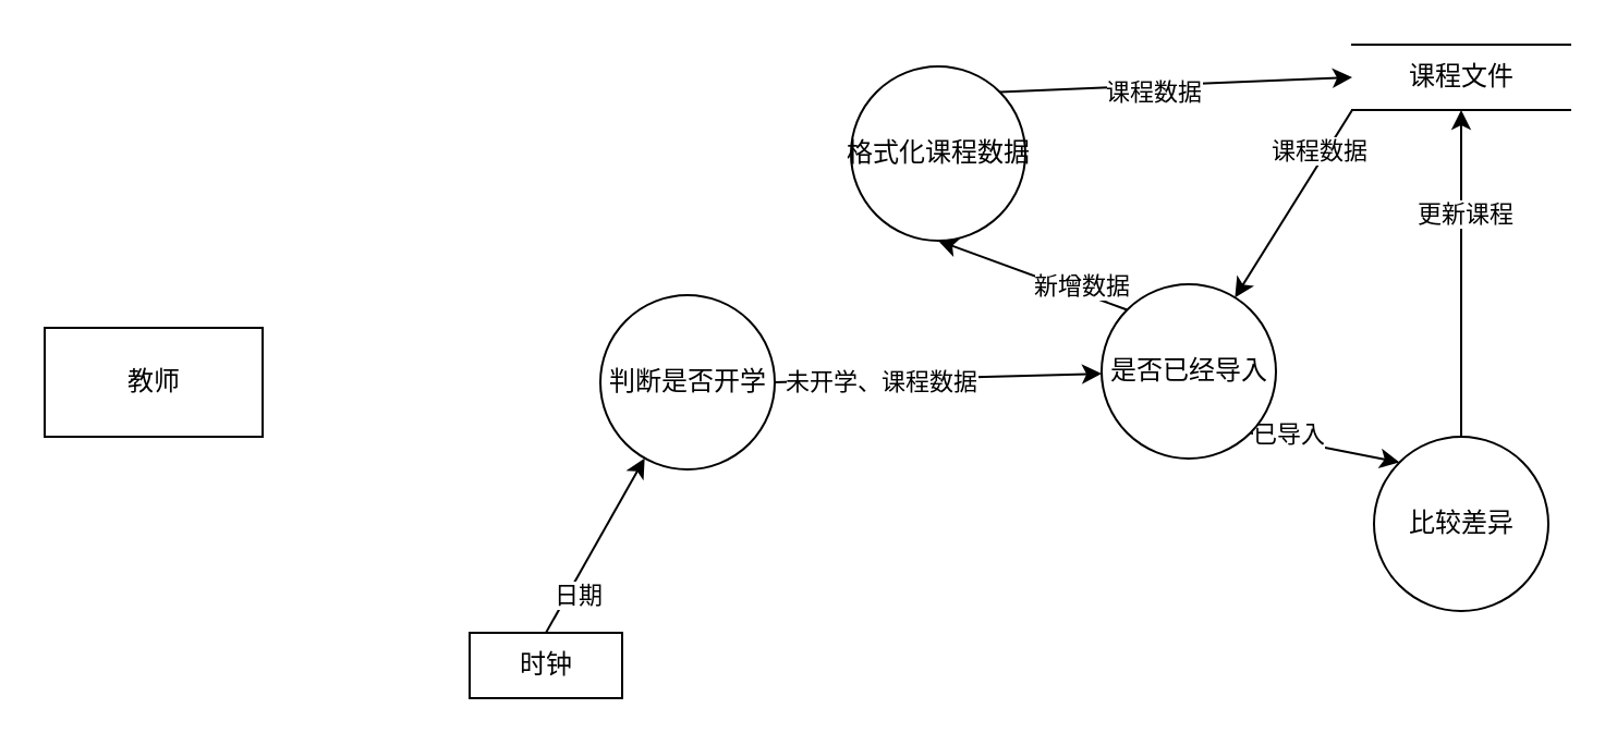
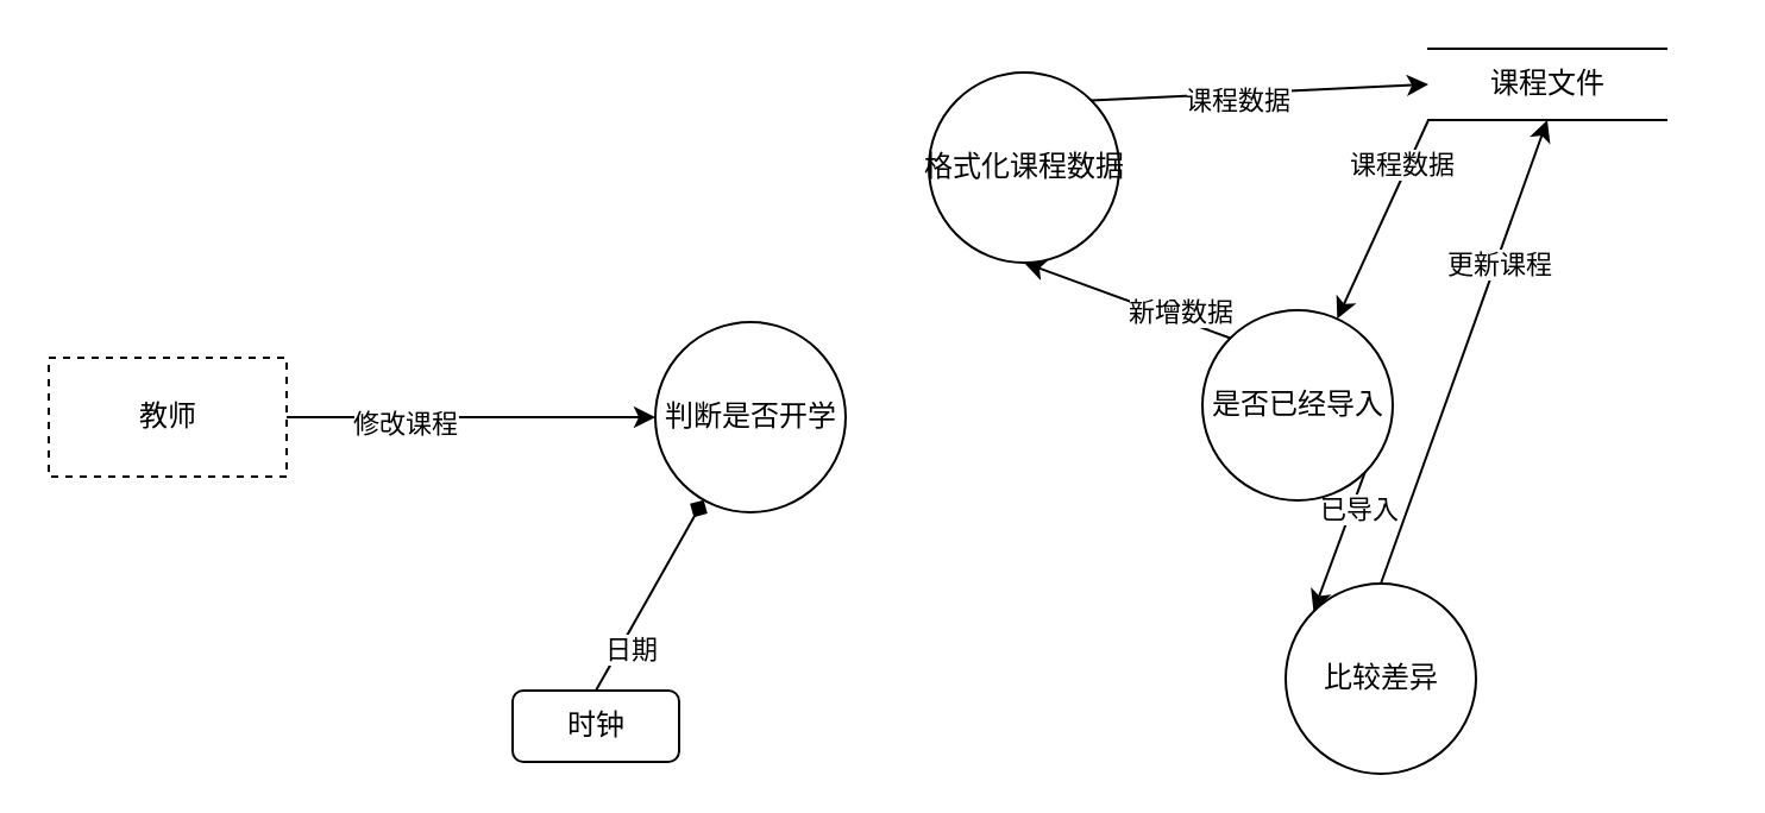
- <mxCell id="7" value="课程文件" style="html=1;dashed=0;whitespace=wrap;shape=partialRectangle;right=0;left=0;" vertex="1" parent="1"><mxGeometry x="620" y="20" width="100" height="30" as="geometry" /></mxCell>
+ <mxCell id="7" value="课程文件" style="html=1;dashed=0;whitespace=wrap;shape=partialRectangle;right=0;left=0;" vertex="1" parent="1"><mxGeometry x="600" y="20" width="100" height="30" as="geometry" /></mxCell>
- <mxCell id="19" style="edgeStyle=none;rounded=0;orthogonalLoop=1;jettySize=auto;html=1;exitX=1;exitY=0.5;exitDx=0;exitDy=0;" edge="1" parent="1" source="21" target="12"><mxGeometry relative="1" as="geometry" /></mxCell>
- <mxCell id="20" value="未开学、课程数据" style="edgeLabel;html=1;align=center;verticalAlign=middle;resizable=0;points=[];" vertex="1" connectable="0" parent="19"><mxGeometry x="-0.36" y="-1" relative="1" as="geometry"><mxPoint as="offset" /></mxGeometry></mxCell>
- <mxCell id="4" value="教师" style="html=1;dashed=0;whitespace=wrap;" vertex="1" parent="1"><mxGeometry x="20" y="150" width="100" height="50" as="geometry" /></mxCell>
+ <mxCell id="4" value="教师" style="html=1;dashed=1;whitespace=wrap;" vertex="1" parent="1"><mxGeometry x="20" y="150" width="100" height="50" as="geometry" /></mxCell>
+ <mxCell id="2" style="rounded=0;orthogonalLoop=1;jettySize=auto;html=1;exitX=1;exitY=0.5;exitDx=0;exitDy=0;" edge="1" parent="1" source="4" target="21"><mxGeometry relative="1" as="geometry"><mxPoint x="440" y="175" as="targetPoint" /></mxGeometry></mxCell>
+ <mxCell id="3" value="修改课程" style="edgeLabel;html=1;align=center;verticalAlign=middle;resizable=0;points=[];" vertex="1" connectable="0" parent="2"><mxGeometry x="-0.372" y="-2" relative="1" as="geometry"><mxPoint as="offset" /></mxGeometry></mxCell>
- <mxCell id="22" style="edgeStyle=none;rounded=0;orthogonalLoop=1;jettySize=auto;html=1;exitX=0.5;exitY=0;exitDx=0;exitDy=0;" edge="1" parent="1" source="24" target="21"><mxGeometry relative="1" as="geometry" /></mxCell>
+ <mxCell id="22" style="edgeStyle=none;rounded=0;orthogonalLoop=1;jettySize=auto;html=1;exitX=0.5;exitY=0;exitDx=0;exitDy=0;endArrow=diamond;" edge="1" parent="1" source="24" target="21"><mxGeometry relative="1" as="geometry" /></mxCell>
- <mxCell id="18" value="比较差异" style="shape=ellipse;html=1;dashed=0;whitespace=wrap;aspect=fixed;perimeter=ellipsePerimeter;" vertex="1" parent="1"><mxGeometry x="630" y="200" width="80" height="80" as="geometry" /></mxCell>
+ <mxCell id="18" value="比较差异" style="shape=ellipse;html=1;dashed=0;whitespace=wrap;aspect=fixed;perimeter=ellipsePerimeter;" vertex="1" parent="1"><mxGeometry x="540" y="245" width="80" height="80" as="geometry" /></mxCell>
- <mxCell id="24" value="时钟" style="html=1;dashed=0;whitespace=wrap;" vertex="1" parent="1"><mxGeometry x="215" y="290" width="70" height="30" as="geometry" /></mxCell>
+ <mxCell id="24" value="时钟" style="html=1;dashed=0;whitespace=wrap;rounded=1;" vertex="1" parent="1"><mxGeometry x="215" y="290" width="70" height="30" as="geometry" /></mxCell>
